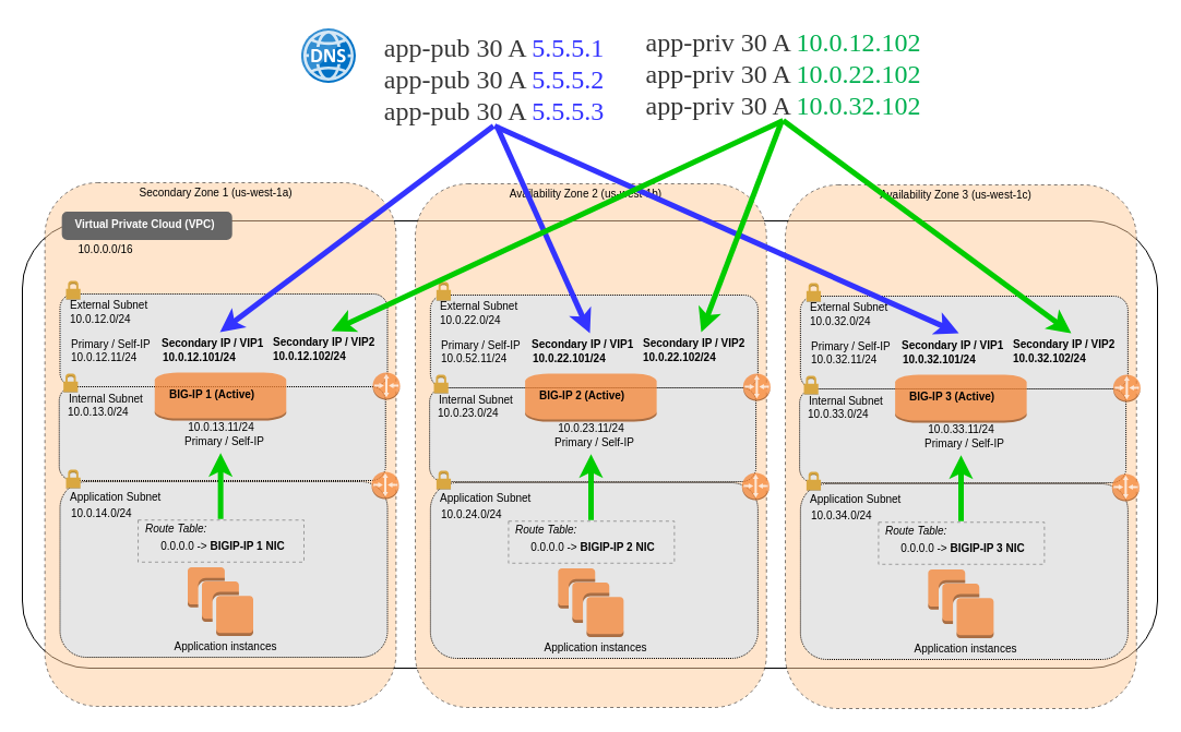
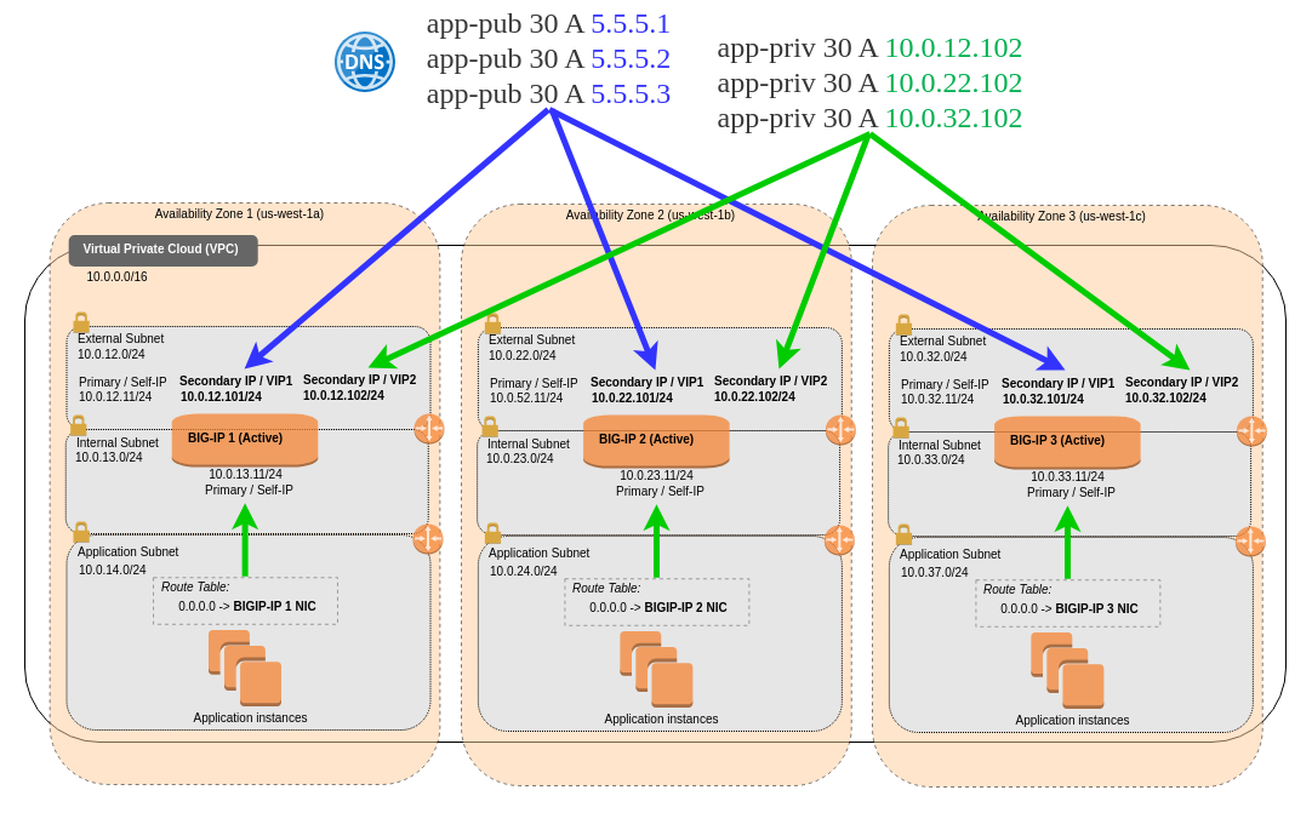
- <mxCell id="21" value="&lt;font style=&quot;font-size: 10px&quot;&gt;&lt;span style=&quot;text-align: left ; font-size: 18pt ; font-family: &amp;#34;arial narrow&amp;#34; ; color: rgb(55 , 55 , 55)&quot;&gt;app-pub 30 A &lt;/span&gt;&lt;span style=&quot;text-align: left ; font-size: 18pt ; font-family: &amp;#34;arial narrow&amp;#34;&quot;&gt;&lt;font color=&quot;#3333ff&quot;&gt;5.5.5.1&lt;/font&gt;&lt;/span&gt;&lt;br&gt;&lt;span style=&quot;text-align: left ; font-size: 18pt ; font-family: &amp;#34;arial narrow&amp;#34; ; color: rgb(55 , 55 , 55)&quot;&gt;app-pub 30 A &lt;/span&gt;&lt;span style=&quot;text-align: left ; font-size: 18pt ; font-family: &amp;#34;arial narrow&amp;#34;&quot;&gt;&lt;font color=&quot;#3333ff&quot;&gt;5.5.5.2&lt;/font&gt;&lt;/span&gt;&lt;br&gt;&lt;p style=&quot;margin-top: 0pt ; margin-bottom: 0pt ; margin-left: 0in ; text-align: left ; direction: ltr ; unicode-bidi: embed ; word-break: normal&quot;&gt;&lt;span style=&quot;font-size: 18.0pt ; font-family: &amp;#34;arial narrow&amp;#34; ; color: #373737&quot;&gt;app-pub 30 A &lt;/span&gt;&lt;span style=&quot;font-size: 18pt ; font-family: &amp;#34;arial narrow&amp;#34;&quot;&gt;&lt;font color=&quot;#3333ff&quot;&gt;5.5.5.3&lt;/font&gt;&lt;/span&gt;&lt;/p&gt;&lt;br&gt;&lt;/font&gt;" style="text;html=1;align=center;verticalAlign=middle;resizable=0;points=[];autosize=1;" parent="1" vertex="1"><mxGeometry x="352.054" y="45" width="200" height="70" as="geometry" /></mxCell>
+ <mxCell id="21" value="&lt;font style=&quot;font-size: 10px&quot;&gt;&lt;span style=&quot;text-align: left ; font-size: 18pt ; font-family: &amp;#34;arial narrow&amp;#34; ; color: rgb(55 , 55 , 55)&quot;&gt;app-pub 30 A &lt;/span&gt;&lt;span style=&quot;text-align: left ; font-size: 18pt ; font-family: &amp;#34;arial narrow&amp;#34;&quot;&gt;&lt;font color=&quot;#3333ff&quot;&gt;5.5.5.1&lt;/font&gt;&lt;/span&gt;&lt;br&gt;&lt;span style=&quot;text-align: left ; font-size: 18pt ; font-family: &amp;#34;arial narrow&amp;#34; ; color: rgb(55 , 55 , 55)&quot;&gt;app-pub 30 A &lt;/span&gt;&lt;span style=&quot;text-align: left ; font-size: 18pt ; font-family: &amp;#34;arial narrow&amp;#34;&quot;&gt;&lt;font color=&quot;#3333ff&quot;&gt;5.5.5.2&lt;/font&gt;&lt;/span&gt;&lt;br&gt;&lt;p style=&quot;margin-top: 0pt ; margin-bottom: 0pt ; margin-left: 0in ; text-align: left ; direction: ltr ; unicode-bidi: embed ; word-break: normal&quot;&gt;&lt;span style=&quot;font-size: 18.0pt ; font-family: &amp;#34;arial narrow&amp;#34; ; color: #373737&quot;&gt;app-pub 30 A &lt;/span&gt;&lt;span style=&quot;font-size: 18pt ; font-family: &amp;#34;arial narrow&amp;#34;&quot;&gt;&lt;font color=&quot;#3333ff&quot;&gt;5.5.5.3&lt;/font&gt;&lt;/span&gt;&lt;/p&gt;&lt;br&gt;&lt;/font&gt;" style="text;html=1;align=center;verticalAlign=middle;resizable=0;points=[];autosize=1;" parent="1" vertex="1"><mxGeometry x="352.054" y="20" width="200" height="70" as="geometry" /></mxCell>
- <mxCell id="7" value="&lt;font style=&quot;font-size: 10px&quot;&gt;Secondary Zone 1 (us-west-1a)&lt;/font&gt;" style="text;html=1;align=center;verticalAlign=middle;resizable=0;points=[];autosize=1;" parent="1" vertex="1"><mxGeometry x="121.954" y="165.999" width="150" height="20" as="geometry" /></mxCell>
+ <mxCell id="7" value="&lt;font style=&quot;font-size: 10px&quot;&gt;Availability Zone 1 (us-west-1a)&lt;/font&gt;" style="text;html=1;align=center;verticalAlign=middle;resizable=0;points=[];autosize=1;" parent="1" vertex="1"><mxGeometry x="121.954" y="165.999" width="150" height="20" as="geometry" /></mxCell>
- <mxCell id="81" value="&lt;font style=&quot;font-size: 10px&quot;&gt;10.0.34.0/24&lt;/font&gt;" style="text;html=1;align=left;verticalAlign=middle;resizable=0;points=[];autosize=1;" vertex="1" parent="1"><mxGeometry x="741.424" y="462.499" width="70" height="20" as="geometry" /></mxCell>
+ <mxCell id="81" value="&lt;font style=&quot;font-size: 10px&quot;&gt;10.0.37.0/24&lt;/font&gt;" style="text;html=1;align=left;verticalAlign=middle;resizable=0;points=[];autosize=1;" vertex="1" parent="1"><mxGeometry x="741.424" y="462.499" width="70" height="20" as="geometry" /></mxCell>
